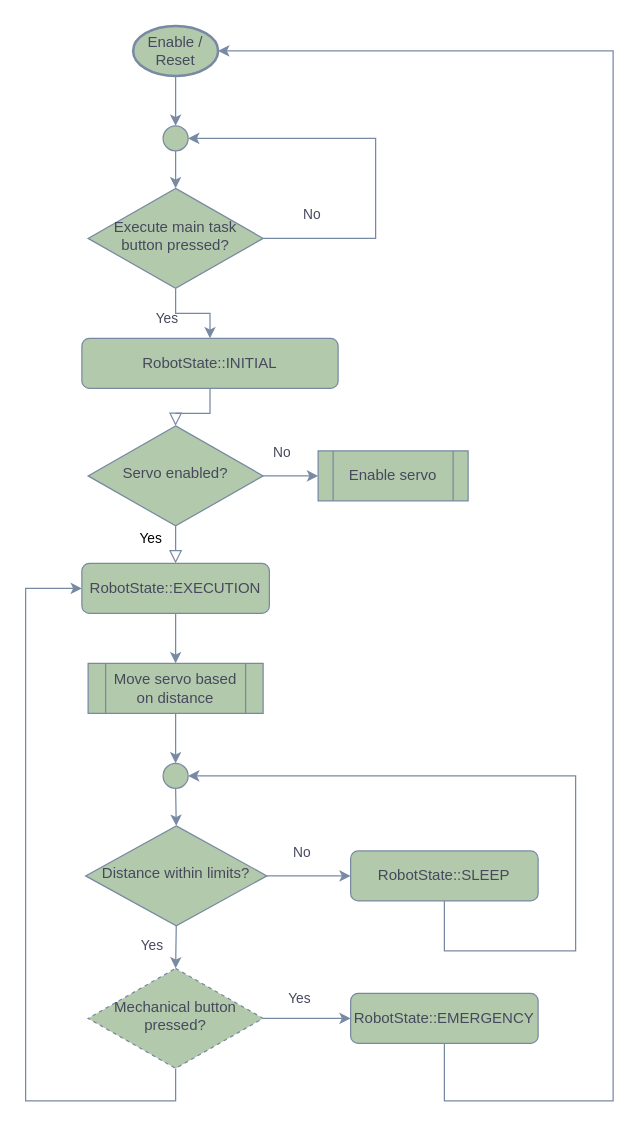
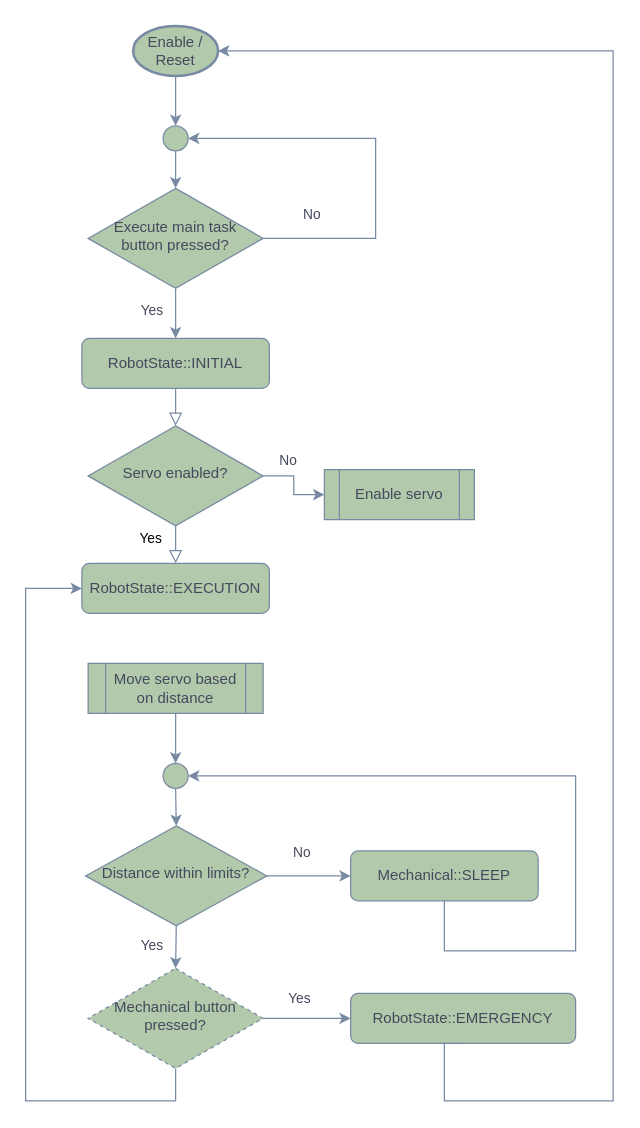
- <mxCell id="3" value="RobotState::INITIAL" style="rounded=1;whiteSpace=wrap;html=1;fontSize=12;glass=0;strokeWidth=1;shadow=0;labelBackgroundColor=none;fillColor=#B2C9AB;strokeColor=#788AA3;fontColor=#46495D;" parent="1" vertex="1"><mxGeometry x="65" y="270" width="205" height="40" as="geometry" /></mxCell>
+ <mxCell id="3" value="RobotState::INITIAL" style="rounded=1;whiteSpace=wrap;html=1;fontSize=12;glass=0;strokeWidth=1;shadow=0;labelBackgroundColor=none;fillColor=#B2C9AB;strokeColor=#788AA3;fontColor=#46495D;" parent="1" vertex="1"><mxGeometry x="65" y="270" width="150" height="40" as="geometry" /></mxCell>
- <mxCell id="22" value="Enable servo" style="shape=process;whiteSpace=wrap;html=1;backgroundOutline=1;labelBackgroundColor=none;fillColor=#B2C9AB;strokeColor=#788AA3;fontColor=#46495D;" vertex="1" parent="1"><mxGeometry x="254" y="360" width="120" height="40" as="geometry" /></mxCell>
+ <mxCell id="22" value="Enable servo" style="shape=process;whiteSpace=wrap;html=1;backgroundOutline=1;labelBackgroundColor=none;fillColor=#B2C9AB;strokeColor=#788AA3;fontColor=#46495D;" vertex="1" parent="1"><mxGeometry x="259" y="375" width="120" height="40" as="geometry" /></mxCell>
- <mxCell id="13" style="edgeStyle=orthogonalEdgeStyle;rounded=0;orthogonalLoop=1;jettySize=auto;html=1;exitX=0.5;exitY=1;exitDx=0;exitDy=0;entryX=0.5;entryY=0;entryDx=0;entryDy=0;labelBackgroundColor=none;strokeColor=#788AA3;fontColor=default;" edge="1" parent="1" source="14" target="24"><mxGeometry relative="1" as="geometry" /></mxCell>
- <mxCell id="21" value="RobotState::SLEEP" style="rounded=1;whiteSpace=wrap;html=1;fontSize=12;glass=0;strokeWidth=1;shadow=0;labelBackgroundColor=none;fillColor=#B2C9AB;strokeColor=#788AA3;fontColor=#46495D;" vertex="1" parent="1"><mxGeometry x="280" y="680" width="150" height="40" as="geometry" /></mxCell>
+ <mxCell id="21" value="Mechanical::SLEEP" style="rounded=1;whiteSpace=wrap;html=1;fontSize=12;glass=0;strokeWidth=1;shadow=0;labelBackgroundColor=none;fillColor=#B2C9AB;strokeColor=#788AA3;fontColor=#46495D;" vertex="1" parent="1"><mxGeometry x="280" y="680" width="150" height="40" as="geometry" /></mxCell>
- <mxCell id="12" value="RobotState::EMERGENCY" style="rounded=1;whiteSpace=wrap;html=1;fontSize=12;glass=0;strokeWidth=1;shadow=0;labelBackgroundColor=none;fillColor=#B2C9AB;strokeColor=#788AA3;fontColor=#46495D;" parent="1" vertex="1"><mxGeometry x="280" y="794" width="150" height="40" as="geometry" /></mxCell>
+ <mxCell id="12" value="RobotState::EMERGENCY" style="rounded=1;whiteSpace=wrap;html=1;fontSize=12;glass=0;strokeWidth=1;shadow=0;labelBackgroundColor=none;fillColor=#B2C9AB;strokeColor=#788AA3;fontColor=#46495D;" parent="1" vertex="1"><mxGeometry x="280" y="794" width="180" height="40" as="geometry" /></mxCell>
